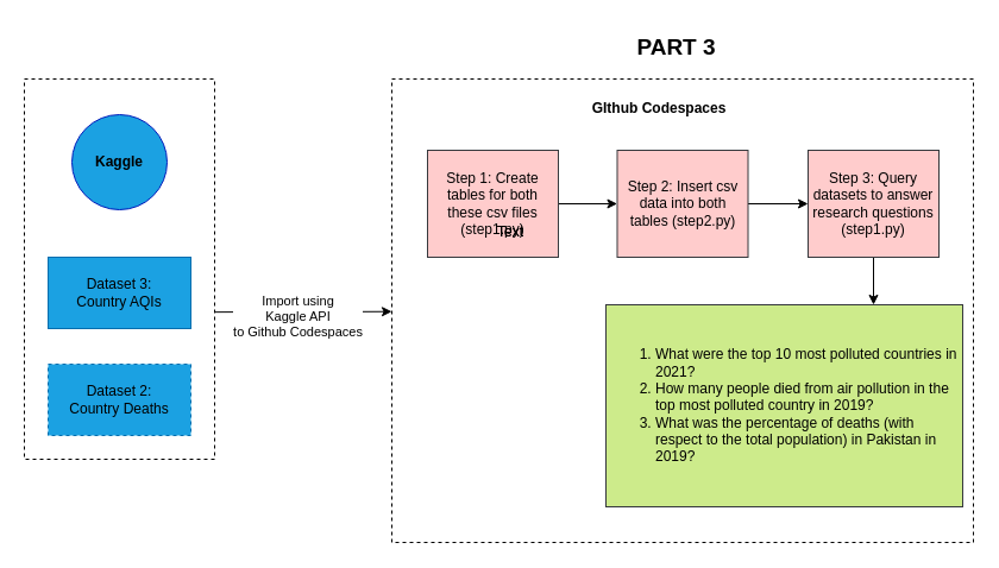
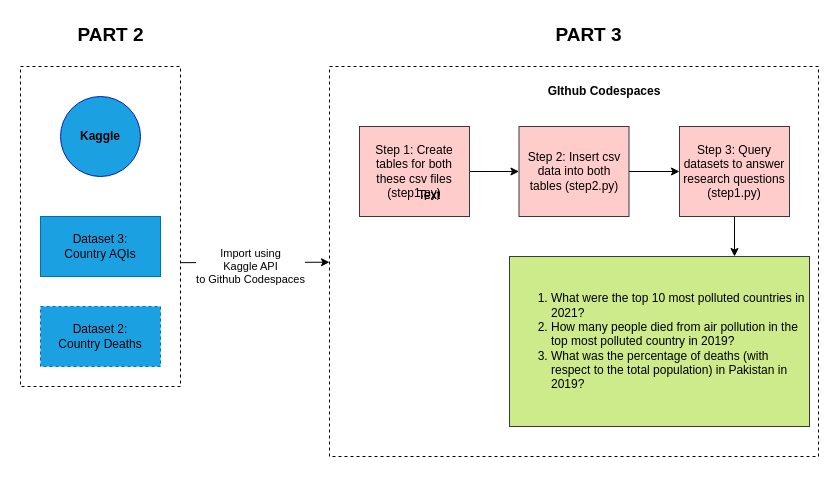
+ <mxCell id="19" value="&lt;b&gt;&lt;font style=&quot;font-size: 19px&quot;&gt;PART 2&lt;/font&gt;&lt;/b&gt;" style="text;html=1;strokeColor=none;fillColor=none;align=center;verticalAlign=middle;whiteSpace=wrap;rounded=0;labelBackgroundColor=none;fontColor=#000000;" vertex="1" parent="1"><mxGeometry x="61" y="20" width="99" height="30" as="geometry" /></mxCell>
- <mxCell id="20" value="&lt;b&gt;&lt;font style=&quot;font-size: 19px&quot;&gt;PART 3&lt;/font&gt;&lt;/b&gt;" style="text;html=1;strokeColor=none;fillColor=none;align=center;verticalAlign=middle;whiteSpace=wrap;rounded=0;labelBackgroundColor=none;fontColor=#000000;" vertex="1" parent="1"><mxGeometry x="519" y="25" width="99" height="30" as="geometry" /></mxCell>
+ <mxCell id="20" value="&lt;b&gt;&lt;font style=&quot;font-size: 19px&quot;&gt;PART 3&lt;/font&gt;&lt;/b&gt;" style="text;html=1;strokeColor=none;fillColor=none;align=center;verticalAlign=middle;whiteSpace=wrap;rounded=0;labelBackgroundColor=none;fontColor=#000000;" vertex="1" parent="1"><mxGeometry x="539" y="20" width="99" height="30" as="geometry" /></mxCell>
- <mxCell id="16" value="GIthub Codespaces" style="text;html=1;strokeColor=none;fillColor=none;align=center;verticalAlign=middle;whiteSpace=wrap;rounded=0;labelBackgroundColor=none;fontColor=#000000;fontStyle=1" vertex="1" parent="1"><mxGeometry x="468.5" y="76" width="170" height="30" as="geometry" /></mxCell>
+ <mxCell id="16" value="GIthub Codespaces" style="text;html=1;strokeColor=none;fillColor=none;align=center;verticalAlign=middle;whiteSpace=wrap;rounded=0;labelBackgroundColor=none;fontColor=#000000;fontStyle=1" vertex="1" parent="1"><mxGeometry x="518.5" y="76" width="170" height="30" as="geometry" /></mxCell>
